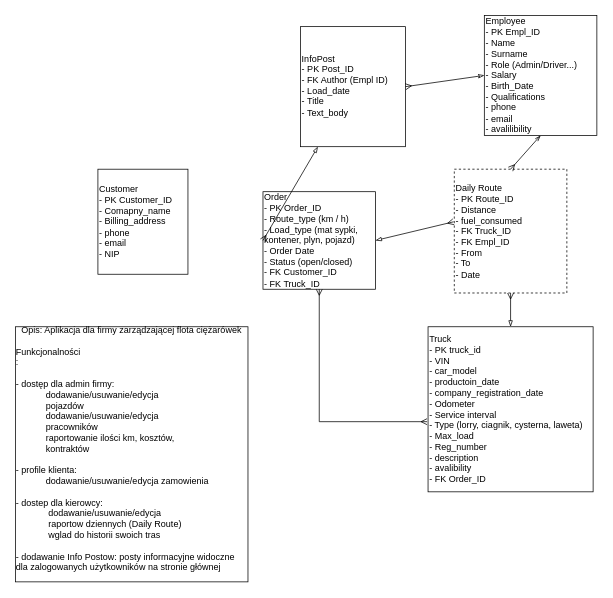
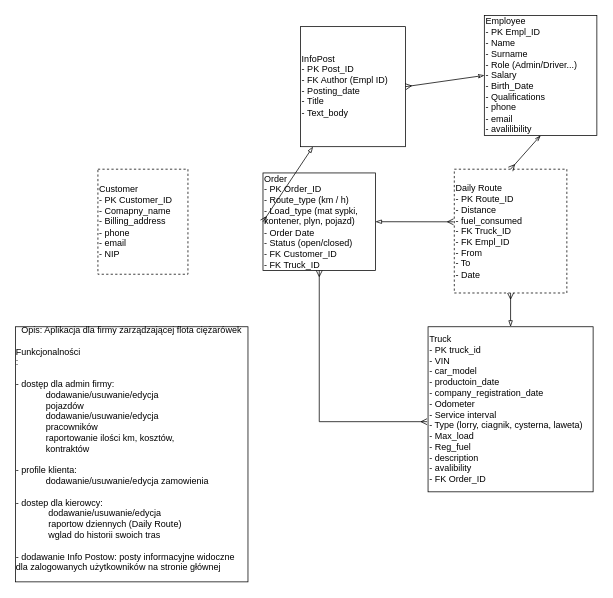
- <mxCell id="12" value="&lt;br&gt;&lt;br&gt;&lt;div&gt;&lt;font face=&quot;helvetica&quot;&gt;InfoPost&lt;/font&gt;&lt;/div&gt;&lt;span style=&quot;color: rgb(0 , 0 , 0) ; font-family: &amp;#34;helvetica&amp;#34; ; font-size: 12px ; font-style: normal ; font-weight: 400 ; letter-spacing: normal ; text-indent: 0px ; text-transform: none ; word-spacing: 0px ; background-color: rgb(248 , 249 , 250) ; display: inline ; float: none&quot;&gt;&lt;div&gt;- PK Post_ID&lt;/div&gt;&lt;/span&gt;&lt;span style=&quot;color: rgb(0 , 0 , 0) ; font-family: &amp;#34;helvetica&amp;#34; ; font-size: 12px ; font-style: normal ; font-weight: 400 ; letter-spacing: normal ; text-indent: 0px ; text-transform: none ; word-spacing: 0px ; background-color: rgb(248 , 249 , 250) ; display: inline ; float: none&quot;&gt;&lt;div&gt;- FK Author (Empl ID)&lt;/div&gt;&lt;/span&gt;&lt;span style=&quot;color: rgb(0 , 0 , 0) ; font-family: &amp;#34;helvetica&amp;#34; ; font-size: 12px ; font-style: normal ; font-weight: 400 ; letter-spacing: normal ; text-indent: 0px ; text-transform: none ; word-spacing: 0px ; background-color: rgb(248 , 249 , 250) ; display: inline ; float: none&quot;&gt;&lt;div&gt;- Load_date&lt;/div&gt;&lt;/span&gt;&lt;span style=&quot;color: rgb(0 , 0 , 0) ; font-family: &amp;#34;helvetica&amp;#34; ; font-size: 12px ; font-style: normal ; font-weight: 400 ; letter-spacing: normal ; text-indent: 0px ; text-transform: none ; word-spacing: 0px ; background-color: rgb(248 , 249 , 250) ; display: inline ; float: none&quot;&gt;&lt;div&gt;- Title&lt;/div&gt;&lt;/span&gt;&lt;span style=&quot;color: rgb(0 , 0 , 0) ; font-family: &amp;#34;helvetica&amp;#34; ; font-size: 12px ; font-style: normal ; font-weight: 400 ; letter-spacing: normal ; text-indent: 0px ; text-transform: none ; word-spacing: 0px ; background-color: rgb(248 , 249 , 250) ; display: inline ; float: none&quot;&gt;&lt;div&gt;- Text_body&lt;/div&gt;&lt;/span&gt;" style="rounded=0;whiteSpace=wrap;html=1;align=left;verticalAlign=top;" parent="1" vertex="1"><mxGeometry x="400" y="35" width="140" height="160" as="geometry" /></mxCell>
+ <mxCell id="12" value="&lt;br&gt;&lt;br&gt;&lt;div&gt;&lt;font face=&quot;helvetica&quot;&gt;InfoPost&lt;/font&gt;&lt;/div&gt;&lt;span style=&quot;color: rgb(0 , 0 , 0) ; font-family: &amp;#34;helvetica&amp;#34; ; font-size: 12px ; font-style: normal ; font-weight: 400 ; letter-spacing: normal ; text-indent: 0px ; text-transform: none ; word-spacing: 0px ; background-color: rgb(248 , 249 , 250) ; display: inline ; float: none&quot;&gt;&lt;div&gt;- PK Post_ID&lt;/div&gt;&lt;/span&gt;&lt;span style=&quot;color: rgb(0 , 0 , 0) ; font-family: &amp;#34;helvetica&amp;#34; ; font-size: 12px ; font-style: normal ; font-weight: 400 ; letter-spacing: normal ; text-indent: 0px ; text-transform: none ; word-spacing: 0px ; background-color: rgb(248 , 249 , 250) ; display: inline ; float: none&quot;&gt;&lt;div&gt;- FK Author (Empl ID)&lt;/div&gt;&lt;/span&gt;&lt;span style=&quot;color: rgb(0 , 0 , 0) ; font-family: &amp;#34;helvetica&amp;#34; ; font-size: 12px ; font-style: normal ; font-weight: 400 ; letter-spacing: normal ; text-indent: 0px ; text-transform: none ; word-spacing: 0px ; background-color: rgb(248 , 249 , 250) ; display: inline ; float: none&quot;&gt;&lt;div&gt;- Posting_date&lt;/div&gt;&lt;/span&gt;&lt;span style=&quot;color: rgb(0 , 0 , 0) ; font-family: &amp;#34;helvetica&amp;#34; ; font-size: 12px ; font-style: normal ; font-weight: 400 ; letter-spacing: normal ; text-indent: 0px ; text-transform: none ; word-spacing: 0px ; background-color: rgb(248 , 249 , 250) ; display: inline ; float: none&quot;&gt;&lt;div&gt;- Title&lt;/div&gt;&lt;/span&gt;&lt;span style=&quot;color: rgb(0 , 0 , 0) ; font-family: &amp;#34;helvetica&amp;#34; ; font-size: 12px ; font-style: normal ; font-weight: 400 ; letter-spacing: normal ; text-indent: 0px ; text-transform: none ; word-spacing: 0px ; background-color: rgb(248 , 249 , 250) ; display: inline ; float: none&quot;&gt;&lt;div&gt;- Text_body&lt;/div&gt;&lt;/span&gt;" style="rounded=0;whiteSpace=wrap;html=1;align=left;verticalAlign=top;" parent="1" vertex="1"><mxGeometry x="400" y="35" width="140" height="160" as="geometry" /></mxCell>
- <mxCell id="5" value="Customer&lt;br&gt;- PK Customer_ID&lt;br&gt;- Comapny_name&lt;br&gt;- Billing_address&lt;br&gt;- phone&lt;br&gt;- email&lt;br&gt;- NIP" style="rounded=0;whiteSpace=wrap;html=1;align=left;" parent="1" vertex="1"><mxGeometry x="130" y="225" width="120" height="140" as="geometry" /></mxCell>
+ <mxCell id="5" value="Customer&lt;br&gt;- PK Customer_ID&lt;br&gt;- Comapny_name&lt;br&gt;- Billing_address&lt;br&gt;- phone&lt;br&gt;- email&lt;br&gt;- NIP" style="rounded=0;whiteSpace=wrap;html=1;align=left;dashed=1;" parent="1" vertex="1"><mxGeometry x="130" y="225" width="120" height="140" as="geometry" /></mxCell>
- <mxCell id="6" value="Order&lt;br&gt;- PK Order_ID&lt;br&gt;- Route_type (km / h)&lt;br&gt;- Load_type (mat sypki, kontener, plyn, pojazd)&lt;br&gt;- Order Date&lt;br&gt;- Status (open/closed)&lt;br&gt;- FK Customer_ID&lt;br&gt;- FK Truck_ID" style="rounded=0;whiteSpace=wrap;html=1;align=left;" parent="1" vertex="1"><mxGeometry x="350" y="255" width="150" height="130" as="geometry" /></mxCell>
+ <mxCell id="6" value="Order&lt;br&gt;- PK Order_ID&lt;br&gt;- Route_type (km / h)&lt;br&gt;- Load_type (mat sypki, kontener, plyn, pojazd)&lt;br&gt;- Order Date&lt;br&gt;- Status (open/closed)&lt;br&gt;- FK Customer_ID&lt;br&gt;- FK Truck_ID" style="rounded=0;whiteSpace=wrap;html=1;align=left;" parent="1" vertex="1"><mxGeometry x="350" y="230" width="150" height="130" as="geometry" /></mxCell>
- <mxCell id="2" value="Truck&lt;br&gt;- PK truck_id&lt;br&gt;- VIN&lt;br&gt;- car_model&lt;br&gt;- productoin_date&lt;br&gt;- company_registration_date&lt;br&gt;- Odometer&lt;br&gt;- Service interval&lt;br&gt;- Type (lorry, ciagnik, cysterna, laweta)&lt;br&gt;- Max_load&lt;br&gt;- Reg_number&lt;br&gt;- description&lt;br&gt;- avalibility&lt;br&gt;- FK Order_ID" style="rounded=0;whiteSpace=wrap;html=1;align=left;" parent="1" vertex="1"><mxGeometry x="570" y="435" width="220" height="220" as="geometry" /></mxCell>
+ <mxCell id="2" value="Truck&lt;br&gt;- PK truck_id&lt;br&gt;- VIN&lt;br&gt;- car_model&lt;br&gt;- productoin_date&lt;br&gt;- company_registration_date&lt;br&gt;- Odometer&lt;br&gt;- Service interval&lt;br&gt;- Type (lorry, ciagnik, cysterna, laweta)&lt;br&gt;- Max_load&lt;br&gt;- Reg_fuel&lt;br&gt;- description&lt;br&gt;- avalibility&lt;br&gt;- FK Order_ID" style="rounded=0;whiteSpace=wrap;html=1;align=left;" parent="1" vertex="1"><mxGeometry x="570" y="435" width="220" height="220" as="geometry" /></mxCell>
